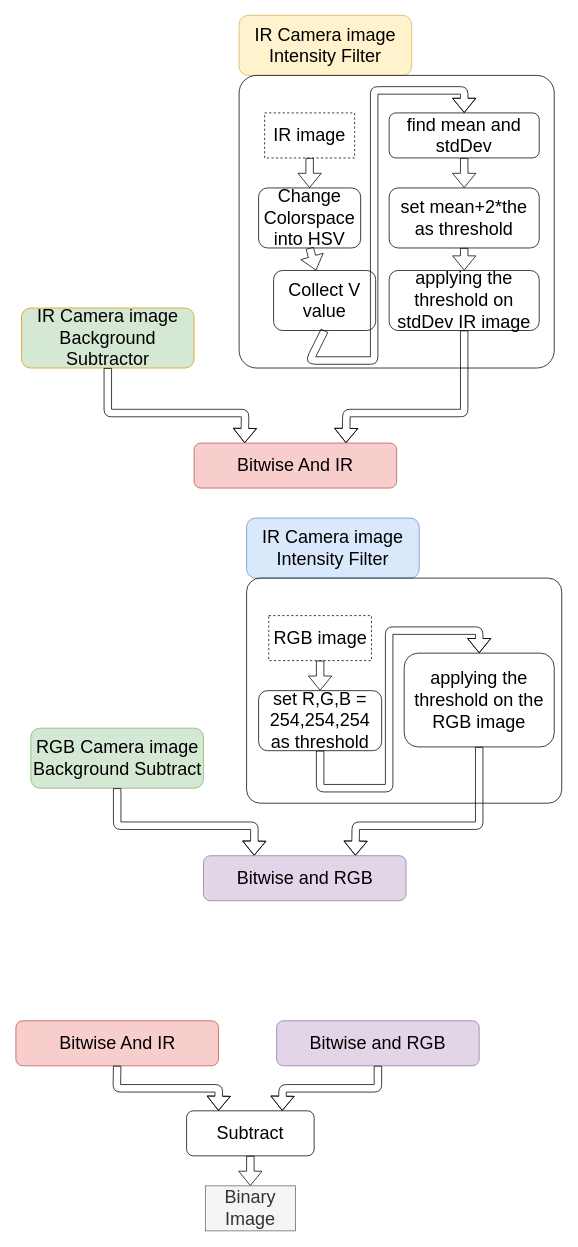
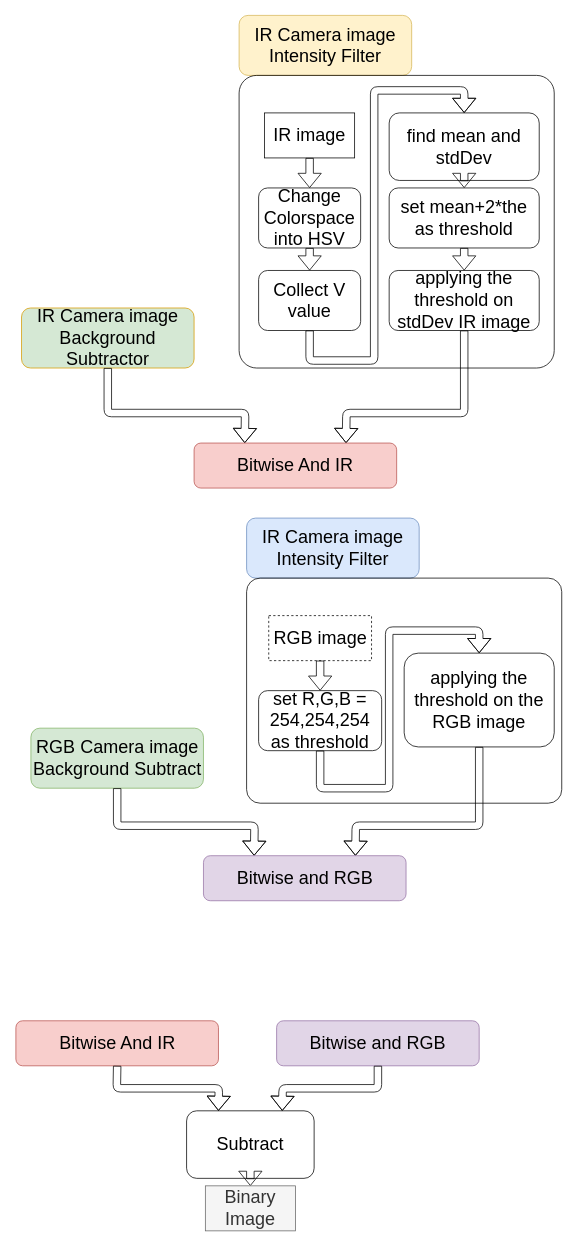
- <mxCell id="5" value="IR image" style="rounded=0;whiteSpace=wrap;html=1;fillColor=none;fontSize=24;dashed=1;" parent="1" vertex="1"><mxGeometry x="352" y="150" width="120" height="60" as="geometry" /></mxCell>
+ <mxCell id="5" value="IR image" style="rounded=0;whiteSpace=wrap;html=1;fillColor=none;fontSize=24;" parent="1" vertex="1"><mxGeometry x="352" y="150" width="120" height="60" as="geometry" /></mxCell>
- <mxCell id="11" value="find mean and stdDev" style="rounded=1;whiteSpace=wrap;html=1;fillColor=none;fontSize=24;" parent="1" vertex="1"><mxGeometry x="518" y="150" width="200" height="60" as="geometry" /></mxCell>
+ <mxCell id="11" value="find mean and stdDev" style="rounded=1;whiteSpace=wrap;html=1;fillColor=none;fontSize=24;" parent="1" vertex="1"><mxGeometry x="518" y="150" width="200" height="90" as="geometry" /></mxCell>
- <mxCell id="8" value="Collect V value" style="rounded=1;whiteSpace=wrap;html=1;fillColor=none;fontSize=24;" parent="1" vertex="1"><mxGeometry x="364" y="360" width="136" height="80" as="geometry" /></mxCell>
+ <mxCell id="8" value="Collect V value" style="rounded=1;whiteSpace=wrap;html=1;fillColor=none;fontSize=24;" parent="1" vertex="1"><mxGeometry x="344" y="360" width="136" height="80" as="geometry" /></mxCell>
- <mxCell id="32" value="Subtract" style="rounded=1;whiteSpace=wrap;html=1;fillColor=none;fontSize=24;" parent="1" vertex="1"><mxGeometry x="248" y="1480" width="170" height="60" as="geometry" /></mxCell>
+ <mxCell id="32" value="Subtract" style="rounded=1;whiteSpace=wrap;html=1;fillColor=none;fontSize=24;" parent="1" vertex="1"><mxGeometry x="248" y="1480" width="170" height="90" as="geometry" /></mxCell>
